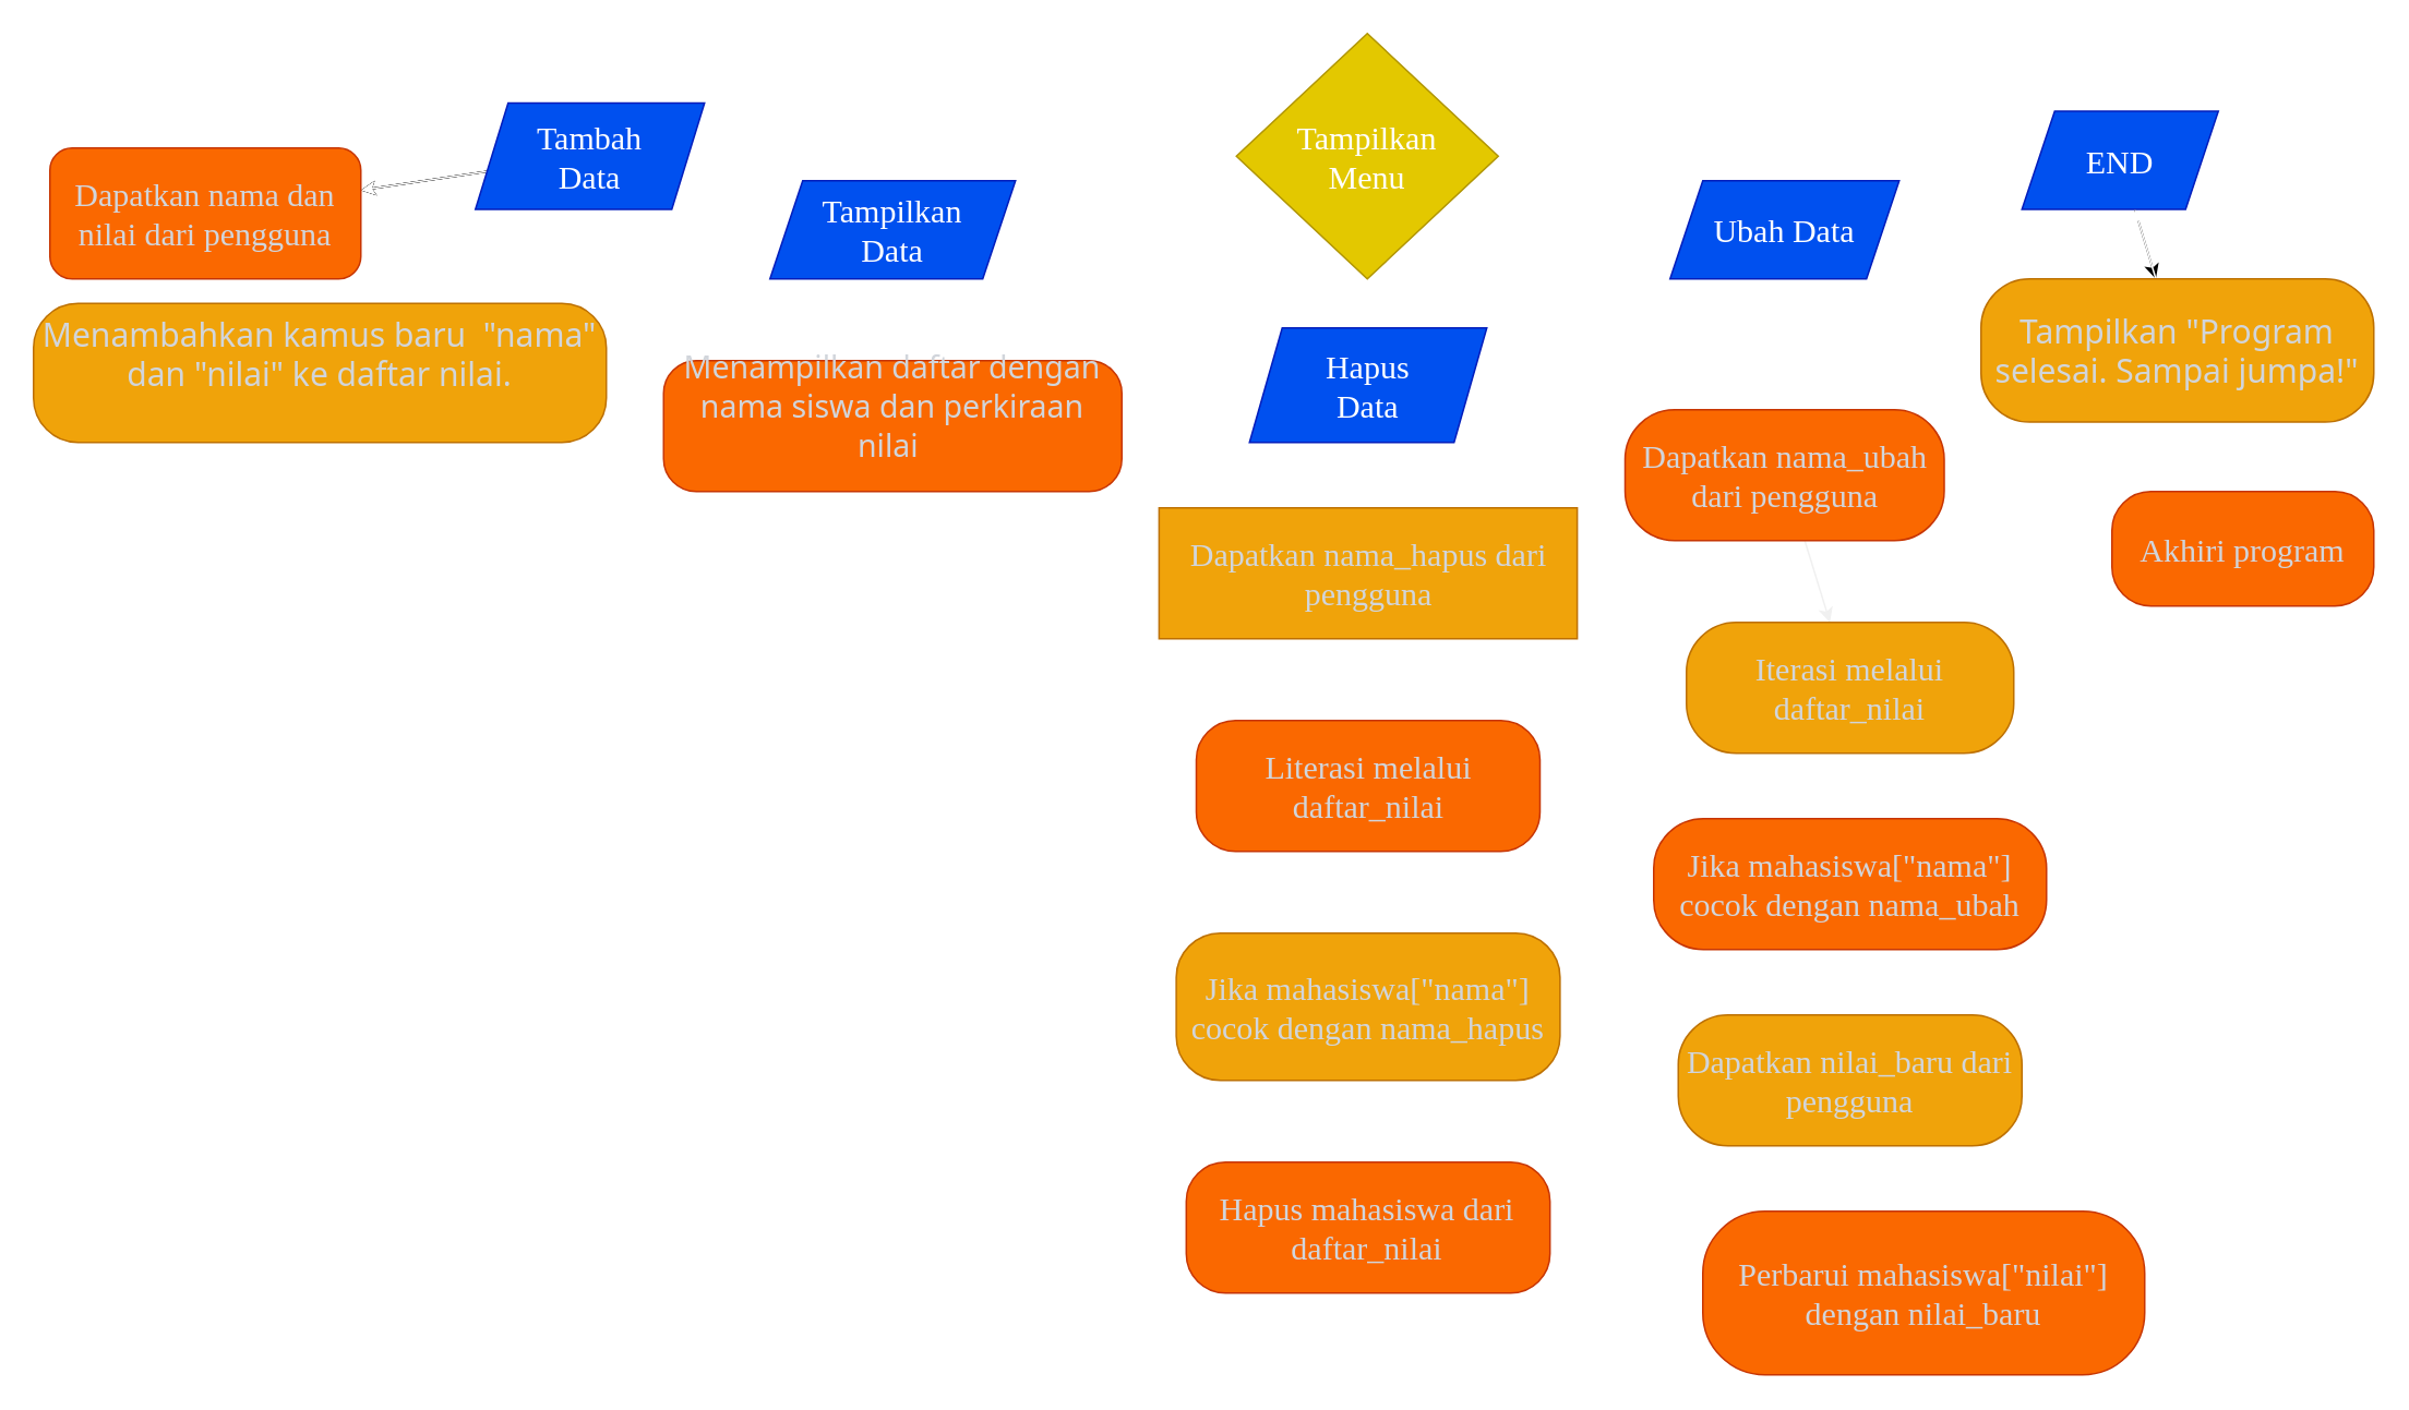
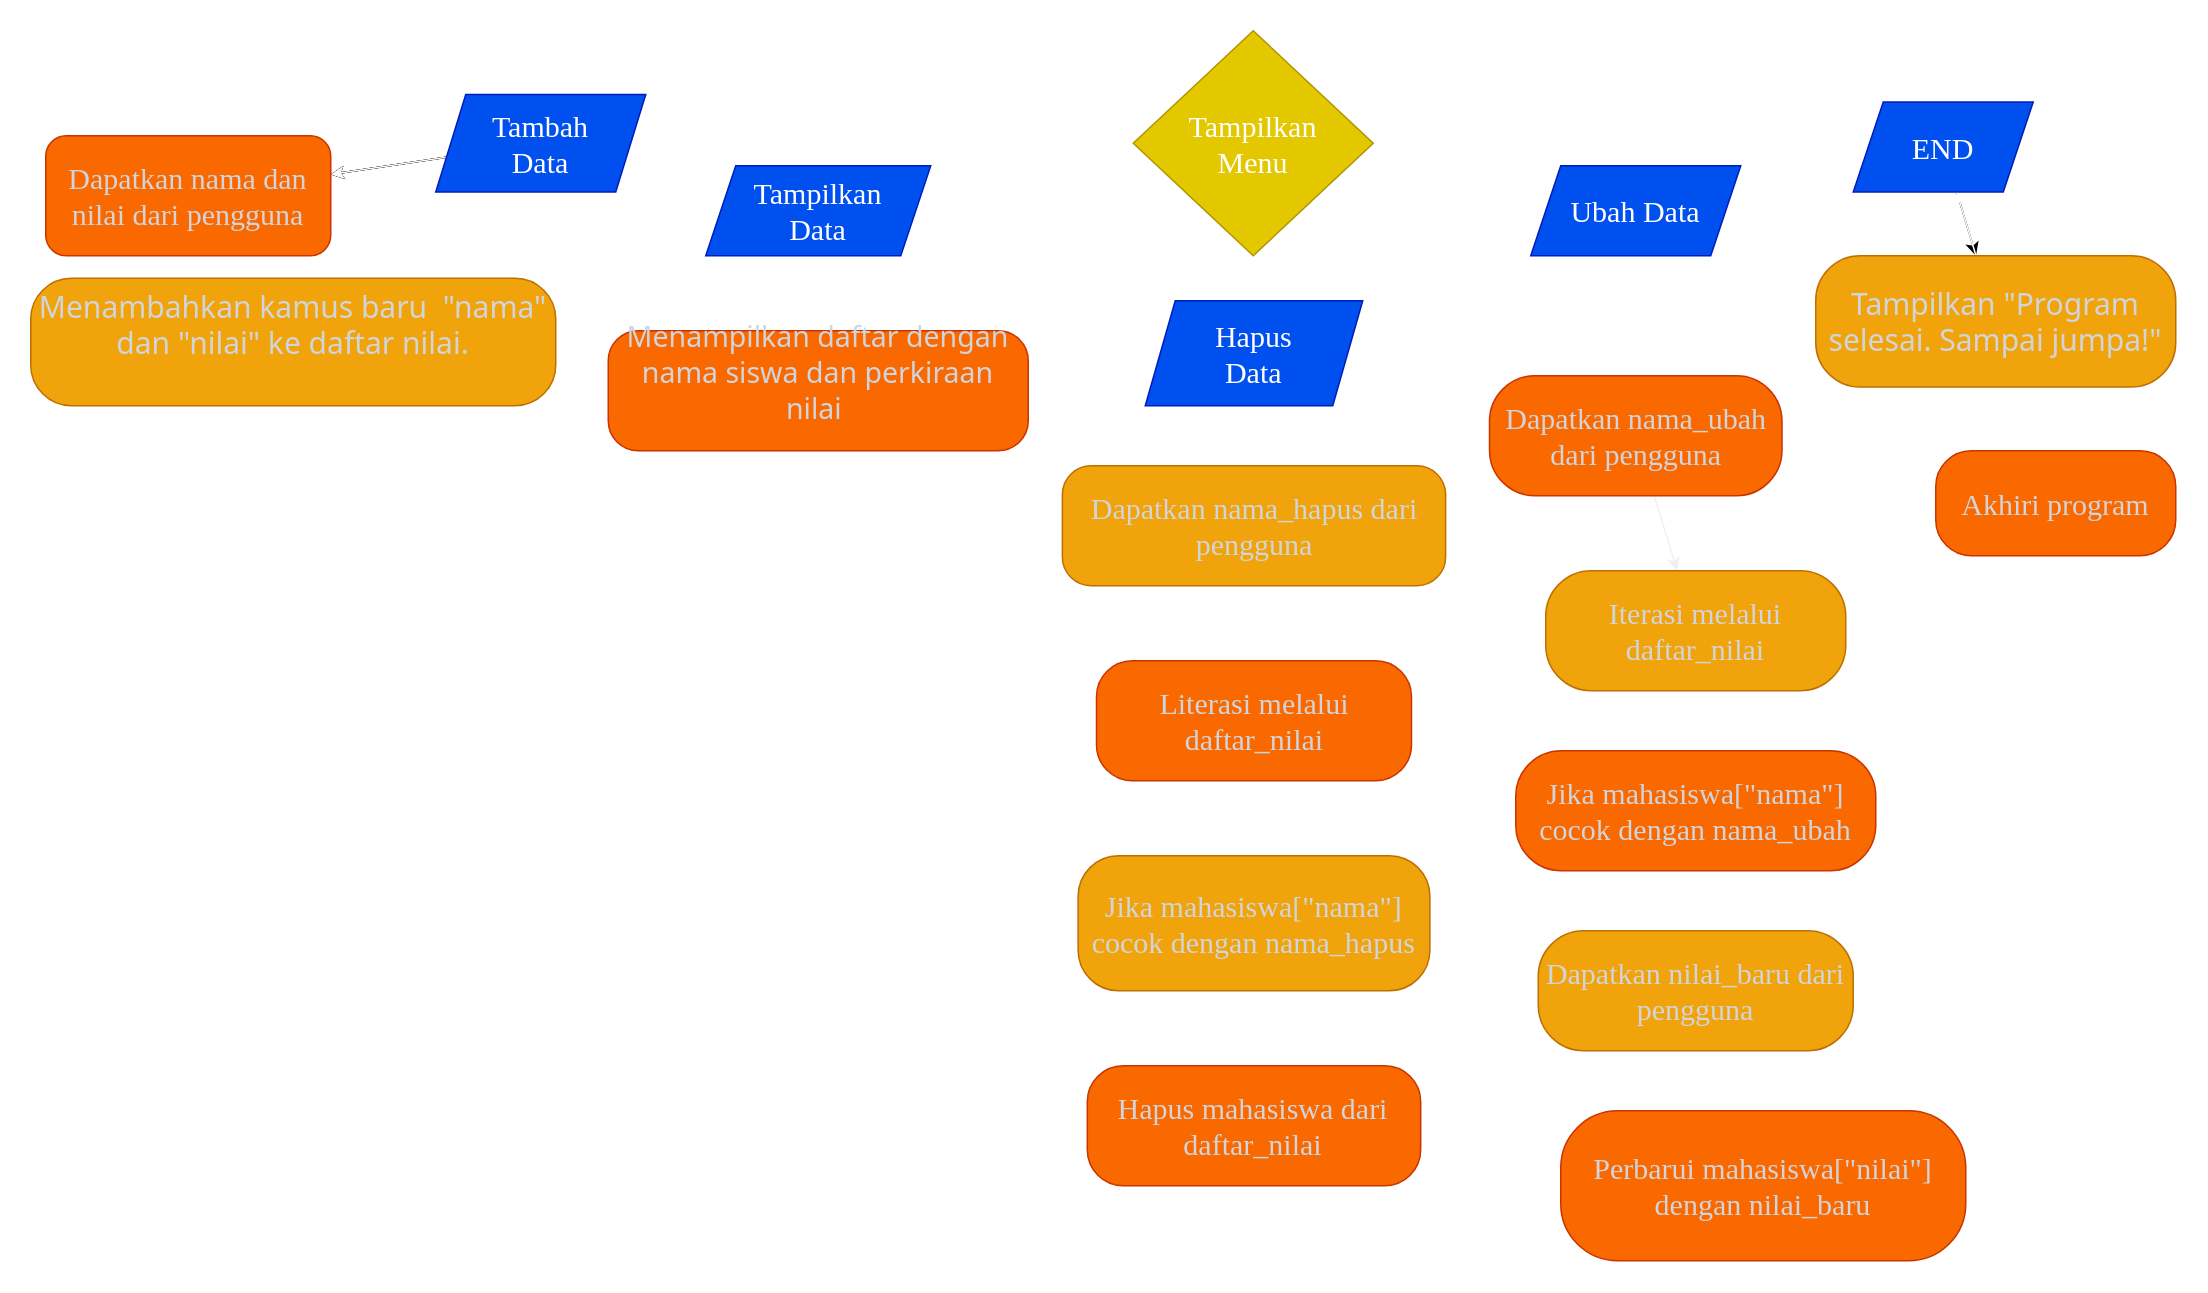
- <mxCell id="22" value="&lt;span style=&quot;color: rgb(209, 213, 219);&quot;&gt;&lt;font style=&quot;font-size: 20px;&quot;&gt;Dapatkan nama_hapus dari pengguna&lt;/font&gt;&lt;/span&gt;" style="whiteSpace=wrap;html=1;fontSize=20;fontFamily=Times New Roman;arcSize=24;align=center;fillColor=#f0a30a;fontColor=#000000;strokeColor=#BD7000;rounded=0;" vertex="1" parent="1"><mxGeometry x="707.75" y="310" width="255.5" height="80" as="geometry" /></mxCell>
+ <mxCell id="22" value="&lt;span style=&quot;color: rgb(209, 213, 219);&quot;&gt;&lt;font style=&quot;font-size: 20px;&quot;&gt;Dapatkan nama_hapus dari pengguna&lt;/font&gt;&lt;/span&gt;" style="whiteSpace=wrap;html=1;fontSize=20;fontFamily=Times New Roman;rounded=1;arcSize=24;align=center;fillColor=#f0a30a;fontColor=#000000;strokeColor=#BD7000;" vertex="1" parent="1"><mxGeometry x="707.75" y="310" width="255.5" height="80" as="geometry" /></mxCell>
